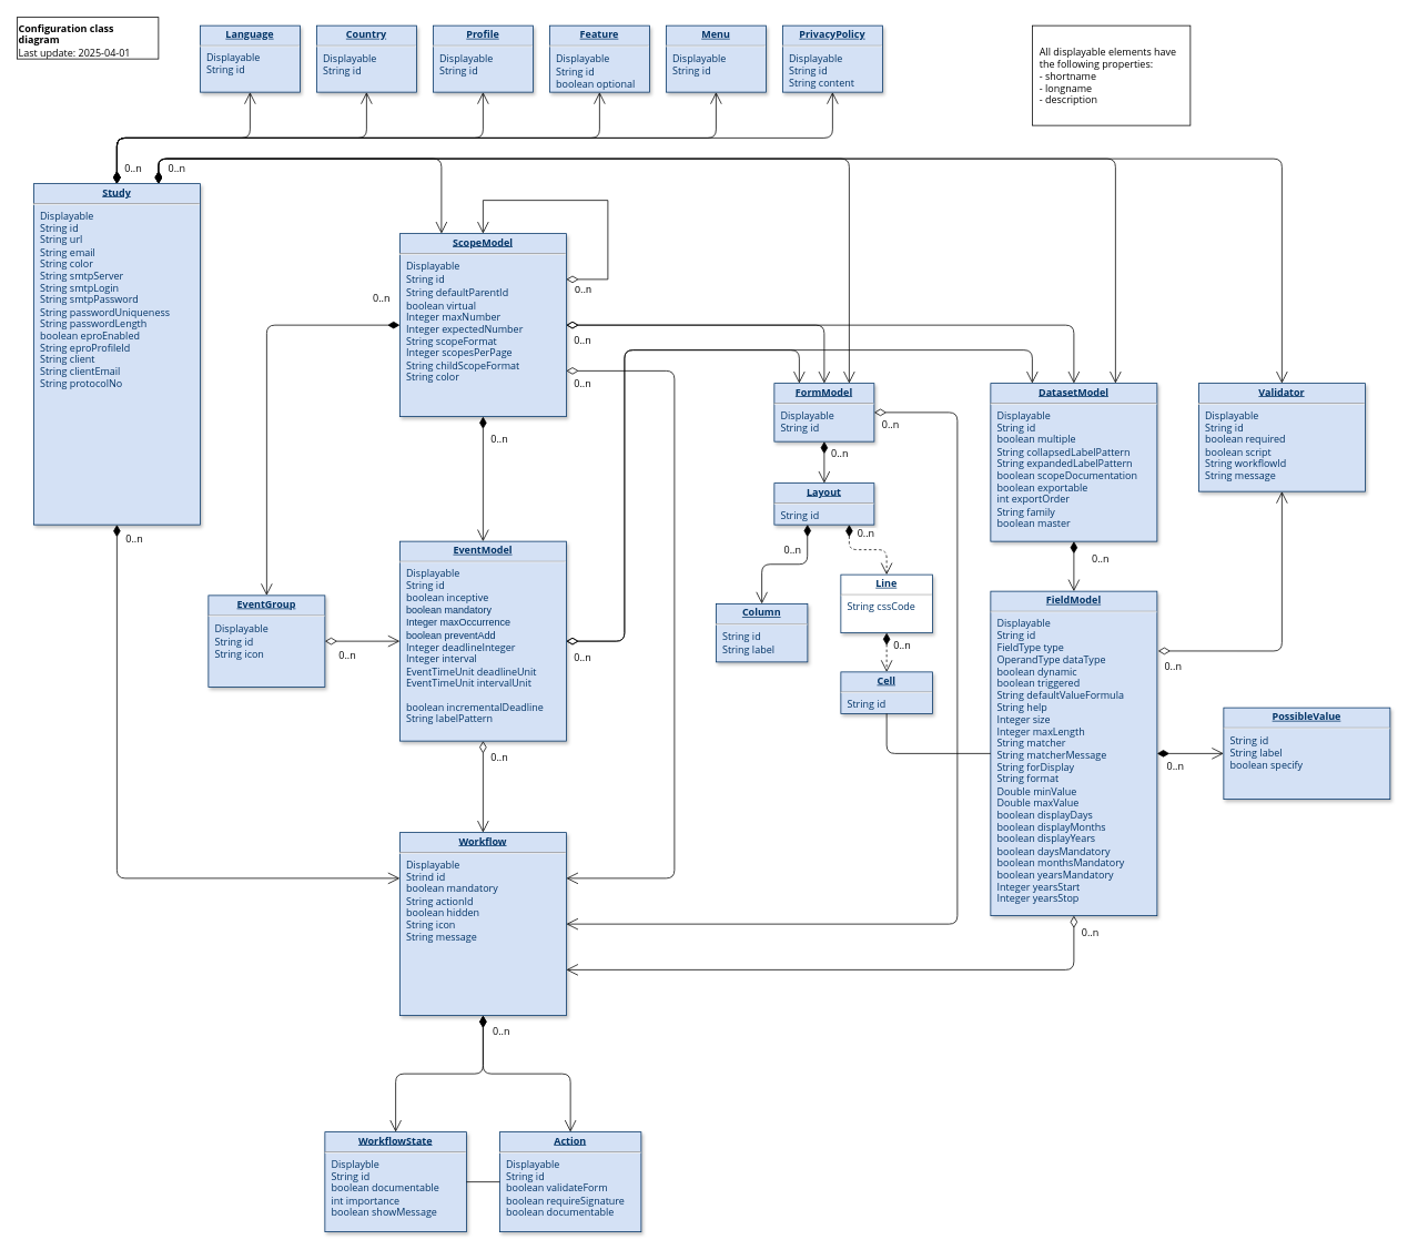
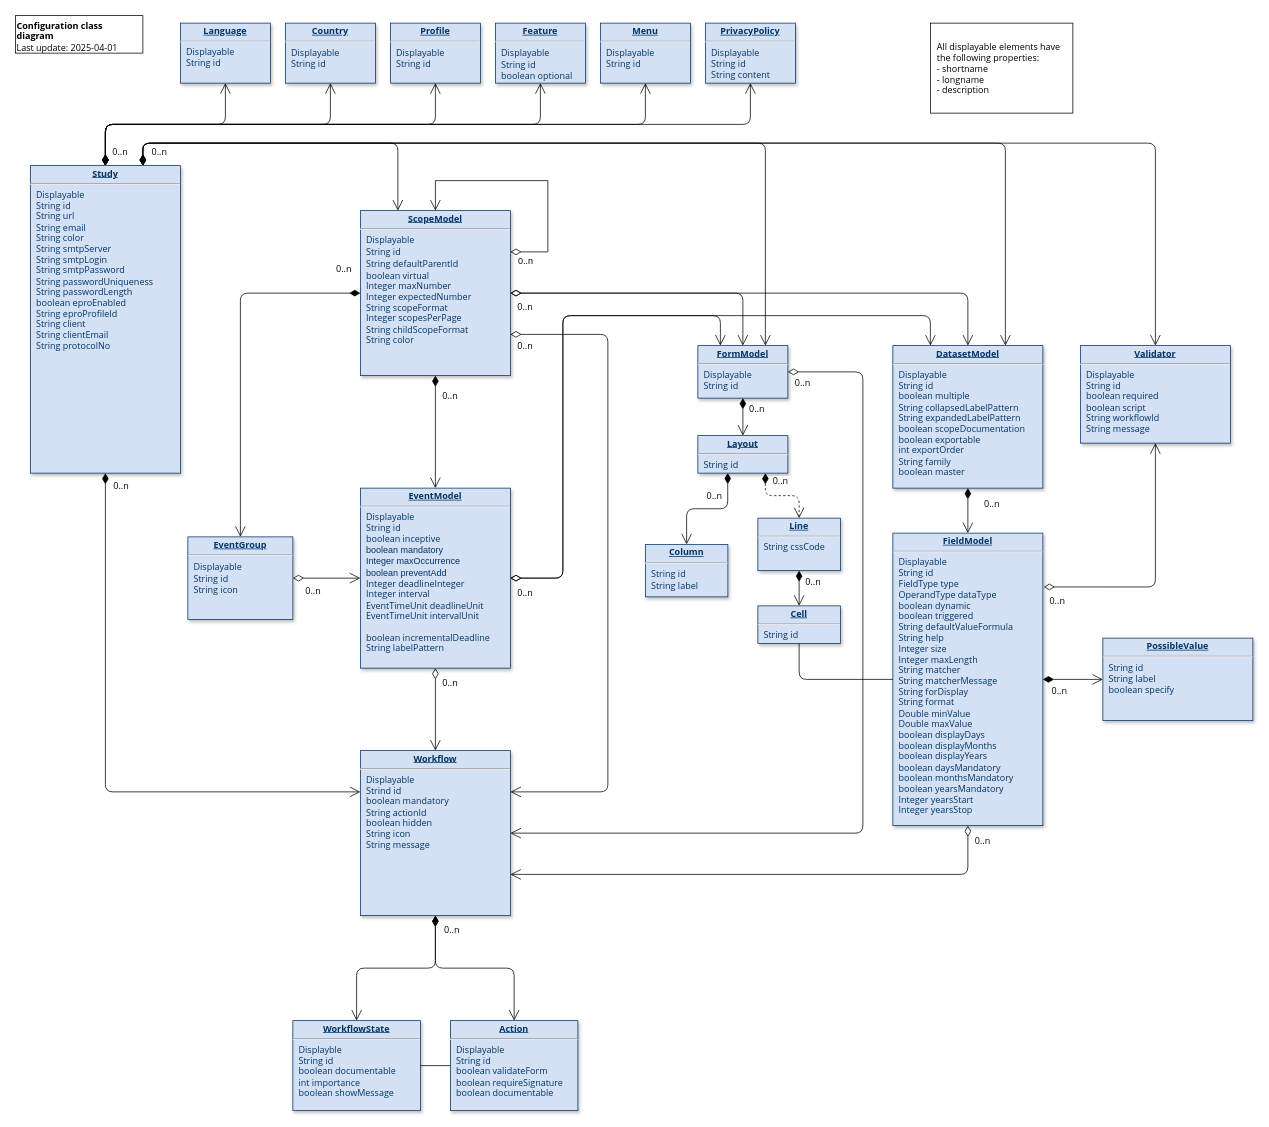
- <mxCell id="12" value="&lt;p style=&quot;margin: 4px 0px 0px; text-align: center; text-decoration: underline; font-size: 12px;&quot;&gt;&lt;strong style=&quot;font-size: 12px;&quot;&gt;Line&lt;/strong&gt;&lt;/p&gt;&lt;hr style=&quot;font-size: 12px;&quot;&gt;&lt;p style=&quot;margin: 0px 0px 0px 8px; font-size: 12px;&quot;&gt;String cssCode&lt;/p&gt;" style="verticalAlign=top;align=left;overflow=fill;fontSize=12;fontFamily=Open Sans;html=1;strokeColor=#003366;shadow=1;fillColor=#ffffff;fontColor=#003366;fontSource=https%3A%2F%2Ffonts.googleapis.com%2Fcss%3Ffamily%3DOpen%2BSans;" parent="1" vertex="1"><mxGeometry x="1010" y="690" width="110" height="70" as="geometry" /></mxCell>
+ <mxCell id="12" value="&lt;p style=&quot;margin: 4px 0px 0px; text-align: center; text-decoration: underline; font-size: 12px;&quot;&gt;&lt;strong style=&quot;font-size: 12px;&quot;&gt;Line&lt;/strong&gt;&lt;/p&gt;&lt;hr style=&quot;font-size: 12px;&quot;&gt;&lt;p style=&quot;margin: 0px 0px 0px 8px; font-size: 12px;&quot;&gt;String cssCode&lt;/p&gt;" style="verticalAlign=top;align=left;overflow=fill;fontSize=12;fontFamily=Open Sans;html=1;strokeColor=#003366;shadow=1;fillColor=#D4E1F5;fontColor=#003366;fontSource=https%3A%2F%2Ffonts.googleapis.com%2Fcss%3Ffamily%3DOpen%2BSans;" parent="1" vertex="1"><mxGeometry x="1010" y="690" width="110" height="70" as="geometry" /></mxCell>
- <mxCell id="27" value="0..n" style="endArrow=open;endSize=12;startArrow=diamondThin;startSize=12;startFill=1;edgeStyle=orthogonalEdgeStyle;exitX=0.5;exitY=1;entryX=0.5;entryY=0;fontFamily=Open Sans;fontSource=https%3A%2F%2Ffonts.googleapis.com%2Fcss%3Ffamily%3DOpen%2BSans;fontSize=12;dashed=1;" parent="1" source="12" target="25" edge="1"><mxGeometry x="49" y="-187" as="geometry"><mxPoint x="1170" y="614" as="sourcePoint" /><mxPoint x="1230" y="614" as="targetPoint" /><mxPoint x="19" y="-9" as="offset" /></mxGeometry></mxCell>
+ <mxCell id="27" value="0..n" style="endArrow=open;endSize=12;startArrow=diamondThin;startSize=12;startFill=1;edgeStyle=orthogonalEdgeStyle;exitX=0.5;exitY=1;entryX=0.5;entryY=0;fontFamily=Open Sans;fontSource=https%3A%2F%2Ffonts.googleapis.com%2Fcss%3Ffamily%3DOpen%2BSans;fontSize=12;" parent="1" source="12" target="25" edge="1"><mxGeometry x="49" y="-187" as="geometry"><mxPoint x="1170" y="614" as="sourcePoint" /><mxPoint x="1230" y="614" as="targetPoint" /><mxPoint x="19" y="-9" as="offset" /></mxGeometry></mxCell>
